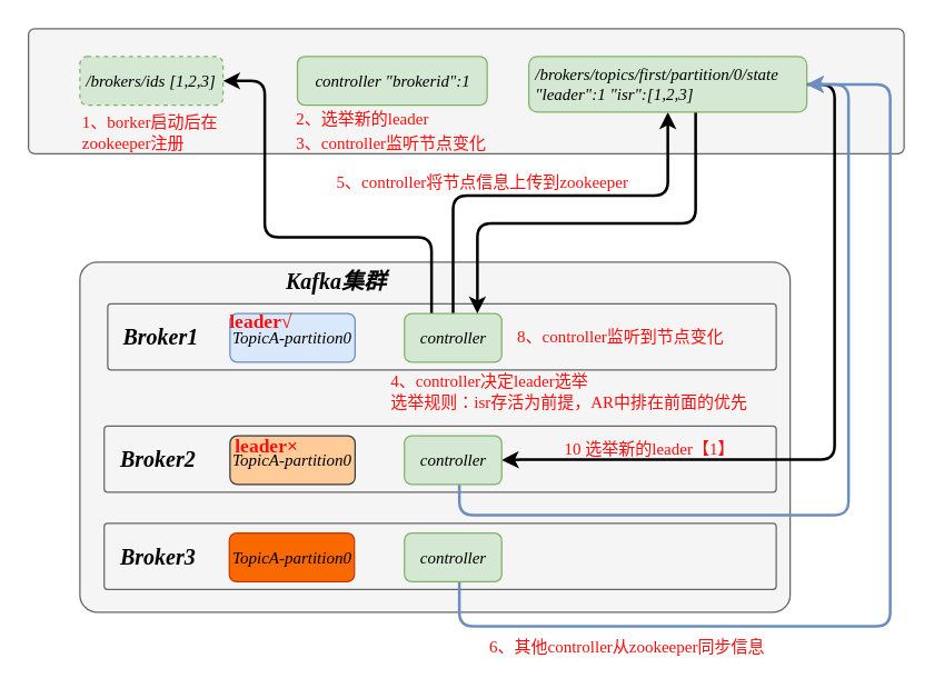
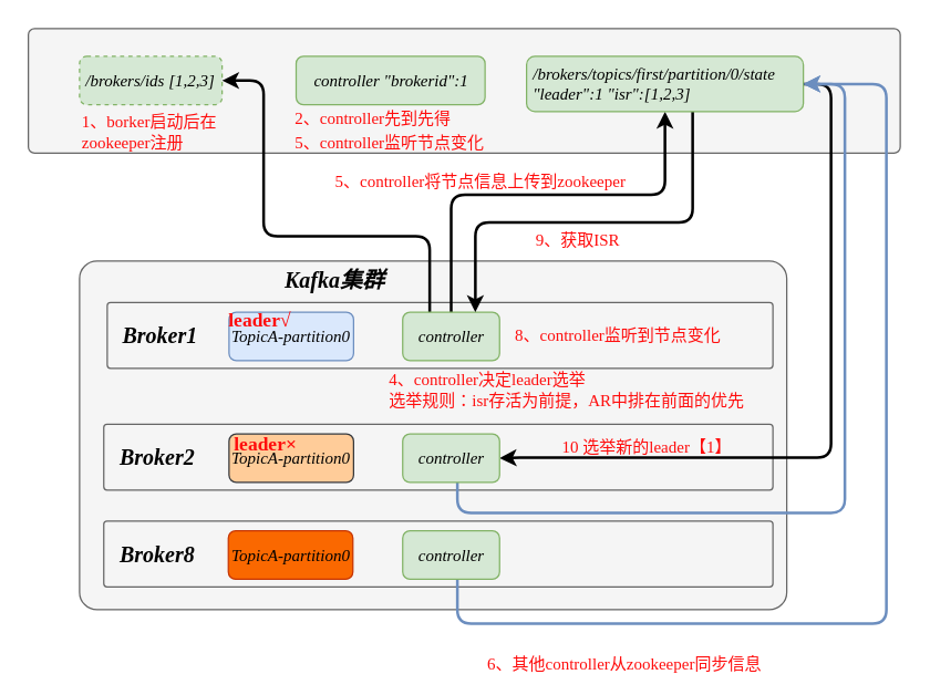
- <mxCell id="24" value="&lt;font face=&quot;楷体&quot; color=&quot;#ff0d0d&quot;&gt;2、选举新的leader&lt;/font&gt;" style="text;html=1;strokeColor=none;fillColor=none;align=left;verticalAlign=middle;whiteSpace=wrap;rounded=0;" parent="1" vertex="1"><mxGeometry x="211" y="70" width="133.5" height="30" as="geometry" /></mxCell>
+ <mxCell id="24" value="&lt;font face=&quot;楷体&quot; color=&quot;#ff0d0d&quot;&gt;2、controller先到先得&lt;/font&gt;" style="text;html=1;strokeColor=none;fillColor=none;align=left;verticalAlign=middle;whiteSpace=wrap;rounded=0;" parent="1" vertex="1"><mxGeometry x="211" y="70" width="133.5" height="30" as="geometry" /></mxCell>
- <mxCell id="25" value="&lt;font face=&quot;楷体&quot; color=&quot;#ff0d0d&quot;&gt;3、controller监听节点变化&lt;/font&gt;" style="text;html=1;strokeColor=none;fillColor=none;align=left;verticalAlign=middle;whiteSpace=wrap;rounded=0;" parent="1" vertex="1"><mxGeometry x="211" y="88" width="159" height="30" as="geometry" /></mxCell>
+ <mxCell id="25" value="&lt;font face=&quot;楷体&quot; color=&quot;#ff0d0d&quot;&gt;5、controller监听节点变化&lt;/font&gt;" style="text;html=1;strokeColor=none;fillColor=none;align=left;verticalAlign=middle;whiteSpace=wrap;rounded=0;" parent="1" vertex="1"><mxGeometry x="211" y="88" width="159" height="30" as="geometry" /></mxCell>
+ <mxCell id="35" value="&lt;font face=&quot;楷体&quot; color=&quot;#ff0d0d&quot;&gt;9、获取ISR&lt;br&gt;&lt;/font&gt;" style="text;html=1;strokeColor=none;fillColor=none;align=left;verticalAlign=middle;whiteSpace=wrap;rounded=0;" parent="1" vertex="1"><mxGeometry x="385" y="158" width="70" height="30" as="geometry" /></mxCell>
- <mxCell id="12" value="&lt;font face=&quot;Times New Roman&quot;&gt;&lt;span style=&quot;font-size: 16px;&quot;&gt;&lt;i&gt;Broker3&lt;/i&gt;&lt;/span&gt;&lt;/font&gt;" style="text;strokeColor=none;fillColor=none;html=1;fontSize=24;fontStyle=1;verticalAlign=middle;align=center;dashed=1;strokeWidth=2;" parent="1" vertex="1"><mxGeometry x="62.5" y="378" width="100" height="40" as="geometry" /></mxCell>
+ <mxCell id="12" value="&lt;font face=&quot;Times New Roman&quot;&gt;&lt;span style=&quot;font-size: 16px;&quot;&gt;&lt;i&gt;Broker8&lt;/i&gt;&lt;/span&gt;&lt;/font&gt;" style="text;strokeColor=none;fillColor=none;html=1;fontSize=24;fontStyle=1;verticalAlign=middle;align=center;dashed=1;strokeWidth=2;" parent="1" vertex="1"><mxGeometry x="62.5" y="378" width="100" height="40" as="geometry" /></mxCell>
- <mxCell id="32" value="&lt;font face=&quot;楷体&quot; color=&quot;#ff0d0d&quot;&gt;6、其他controller从zookeeper同步信息&lt;br&gt;&lt;/font&gt;" style="text;html=1;strokeColor=none;fillColor=none;align=left;verticalAlign=middle;whiteSpace=wrap;rounded=0;" parent="1" vertex="1"><mxGeometry x="350" y="450" width="240" height="30" as="geometry" /></mxCell>
+ <mxCell id="32" value="&lt;font face=&quot;楷体&quot; color=&quot;#ff0d0d&quot;&gt;6、其他controller从zookeeper同步信息&lt;br&gt;&lt;/font&gt;" style="text;html=1;strokeColor=none;fillColor=none;align=left;verticalAlign=middle;whiteSpace=wrap;rounded=0;" parent="1" vertex="1"><mxGeometry x="350" y="465" width="240" height="30" as="geometry" /></mxCell>
